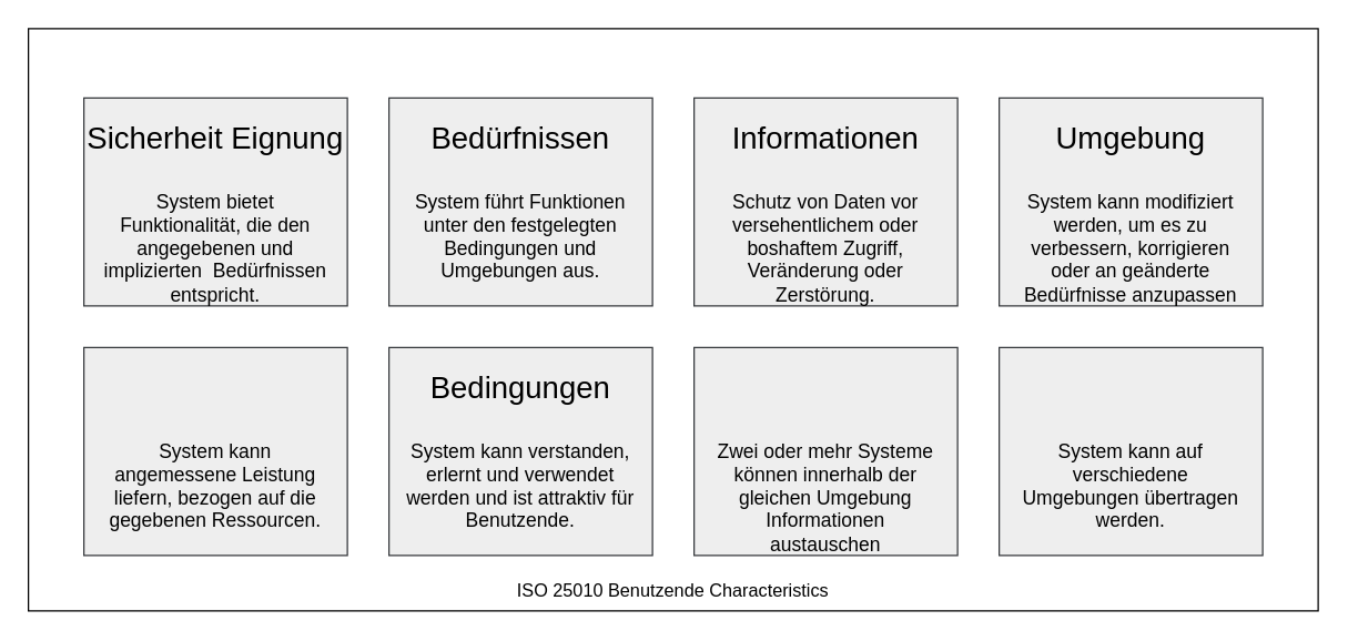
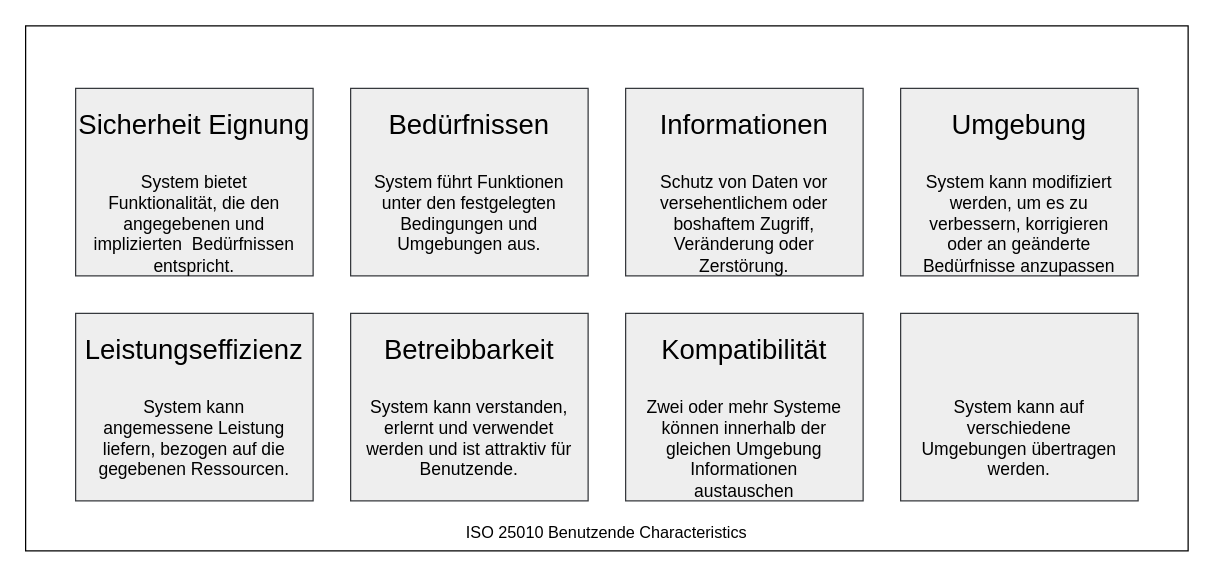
+ <mxCell id="17" value="Leistungseffizienz" style="text;html=1;strokeColor=none;fillColor=none;align=center;verticalAlign=middle;whiteSpace=wrap;rounded=0;fontSize=22;" parent="1" vertex="1"><mxGeometry x="60" y="250" width="190" height="60" as="geometry" /></mxCell>
- <mxCell id="20" value="Bedingungen" style="text;html=1;strokeColor=none;fillColor=none;align=center;verticalAlign=middle;whiteSpace=wrap;rounded=0;fontSize=22;" parent="1" vertex="1"><mxGeometry x="280" y="250" width="190" height="60" as="geometry" /></mxCell>
+ <mxCell id="20" value="Betreibbarkeit" style="text;html=1;strokeColor=none;fillColor=none;align=center;verticalAlign=middle;whiteSpace=wrap;rounded=0;fontSize=22;" parent="1" vertex="1"><mxGeometry x="280" y="250" width="190" height="60" as="geometry" /></mxCell>
+ <mxCell id="23" value="Kompatibilität" style="text;html=1;strokeColor=none;fillColor=none;align=center;verticalAlign=middle;whiteSpace=wrap;rounded=0;fontSize=22;" parent="1" vertex="1"><mxGeometry x="500" y="250" width="190" height="60" as="geometry" /></mxCell>
